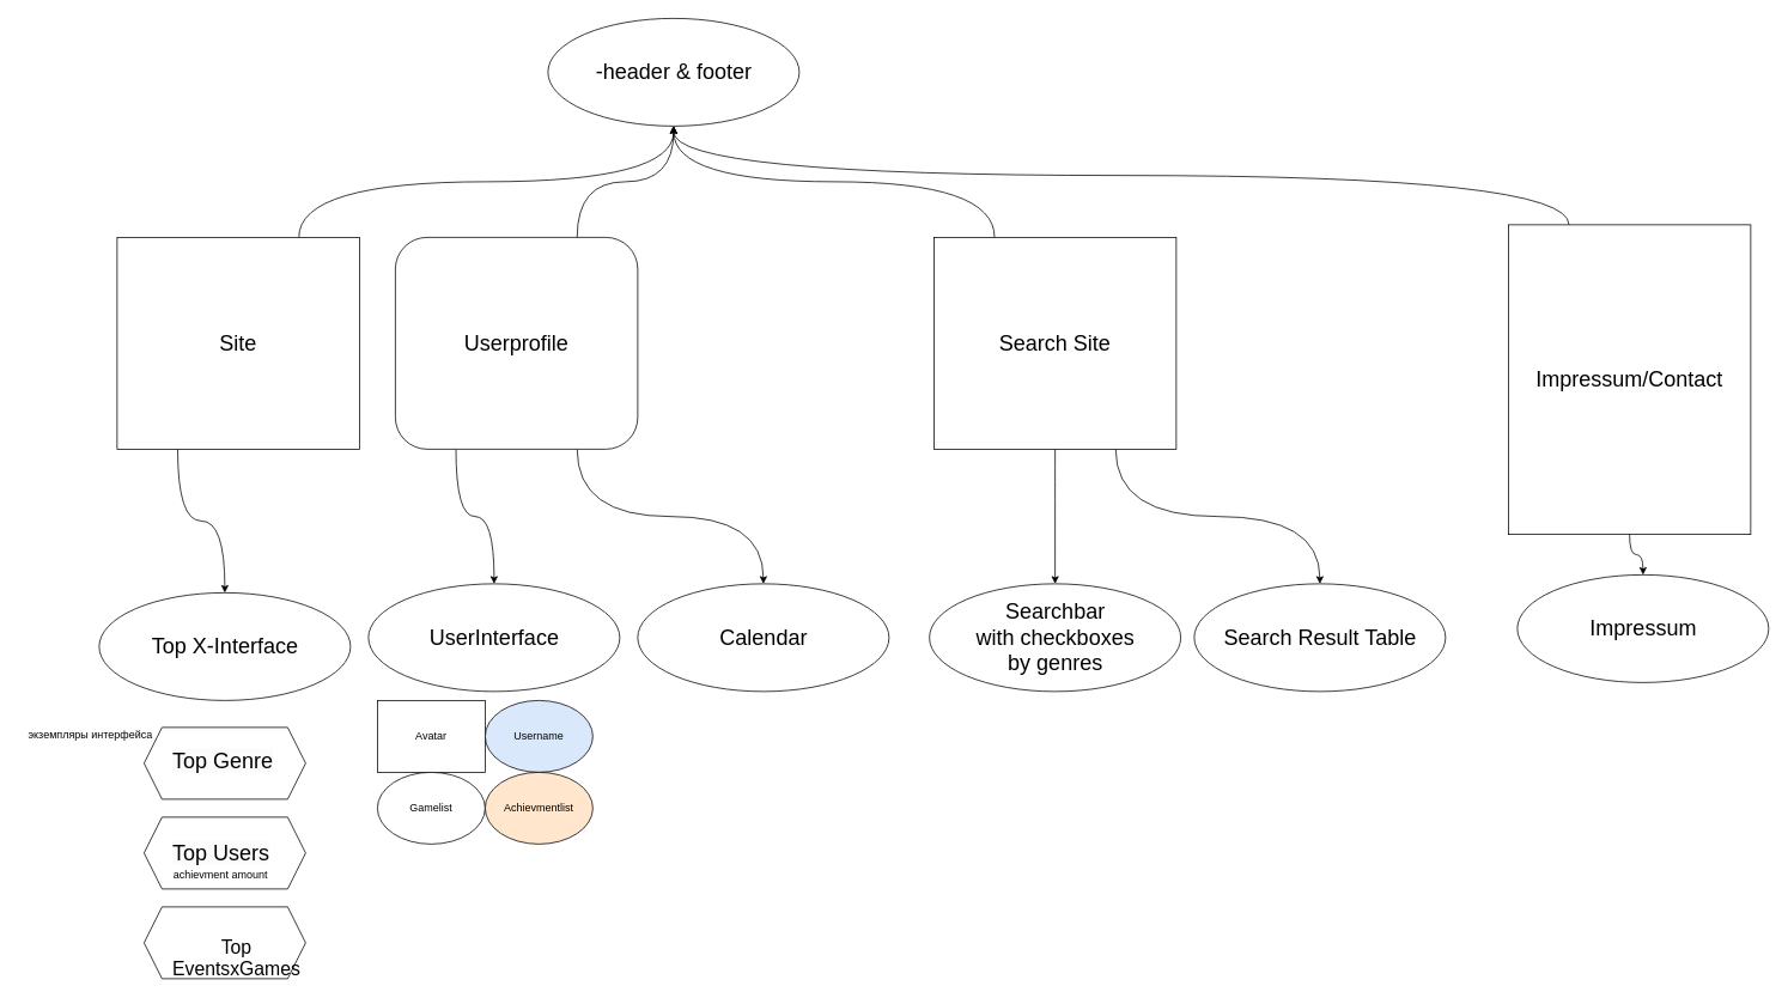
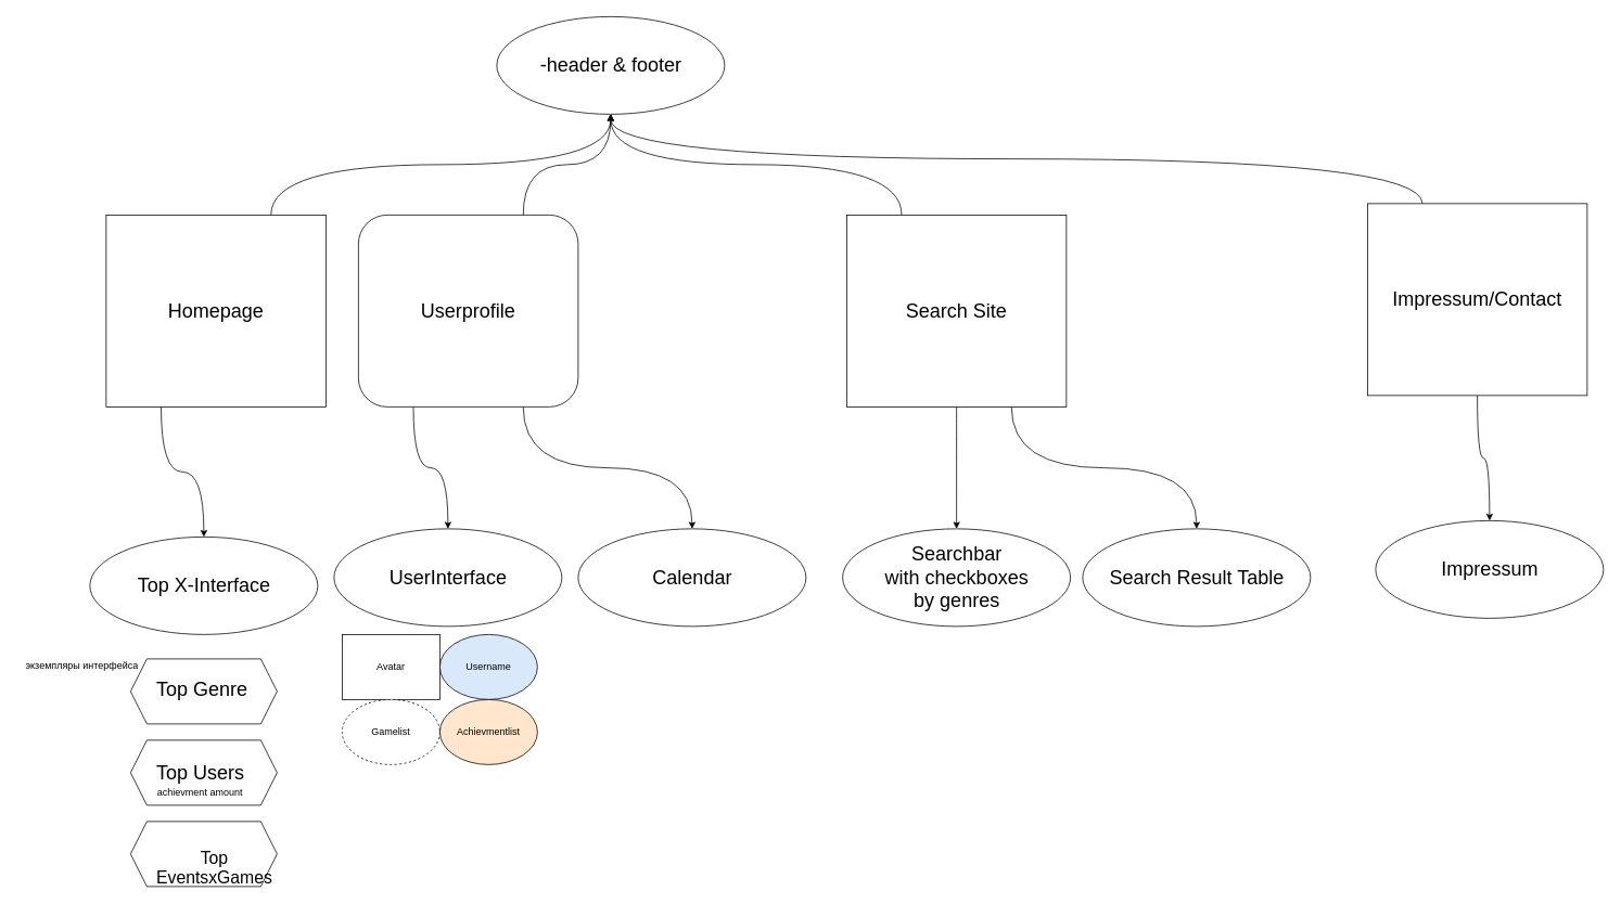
- <mxCell id="4" value="Site" style="rounded=0;whiteSpace=wrap;html=1;fontSize=24;" vertex="1" parent="1"><mxGeometry x="130" y="264" width="270" height="236" as="geometry" /></mxCell>
+ <mxCell id="4" value="Homepage" style="rounded=0;whiteSpace=wrap;html=1;fontSize=24;" vertex="1" parent="1"><mxGeometry x="130" y="264" width="270" height="236" as="geometry" /></mxCell>
- <mxCell id="15" value="Impressum/Contact" style="rounded=0;whiteSpace=wrap;html=1;fontSize=24;" vertex="1" parent="1"><mxGeometry x="1680" y="250" width="270" height="345" as="geometry" /></mxCell>
+ <mxCell id="15" value="Impressum/Contact" style="rounded=0;whiteSpace=wrap;html=1;fontSize=24;" vertex="1" parent="1"><mxGeometry x="1680" y="250" width="270" height="236" as="geometry" /></mxCell>
- <mxCell id="37" value="Gamelist" style="ellipse;whiteSpace=wrap;html=1;" vertex="1" parent="1"><mxGeometry x="420" y="860" width="120" height="80" as="geometry" /></mxCell>
+ <mxCell id="37" value="Gamelist" style="ellipse;whiteSpace=wrap;html=1;dashed=1;" vertex="1" parent="1"><mxGeometry x="420" y="860" width="120" height="80" as="geometry" /></mxCell>
